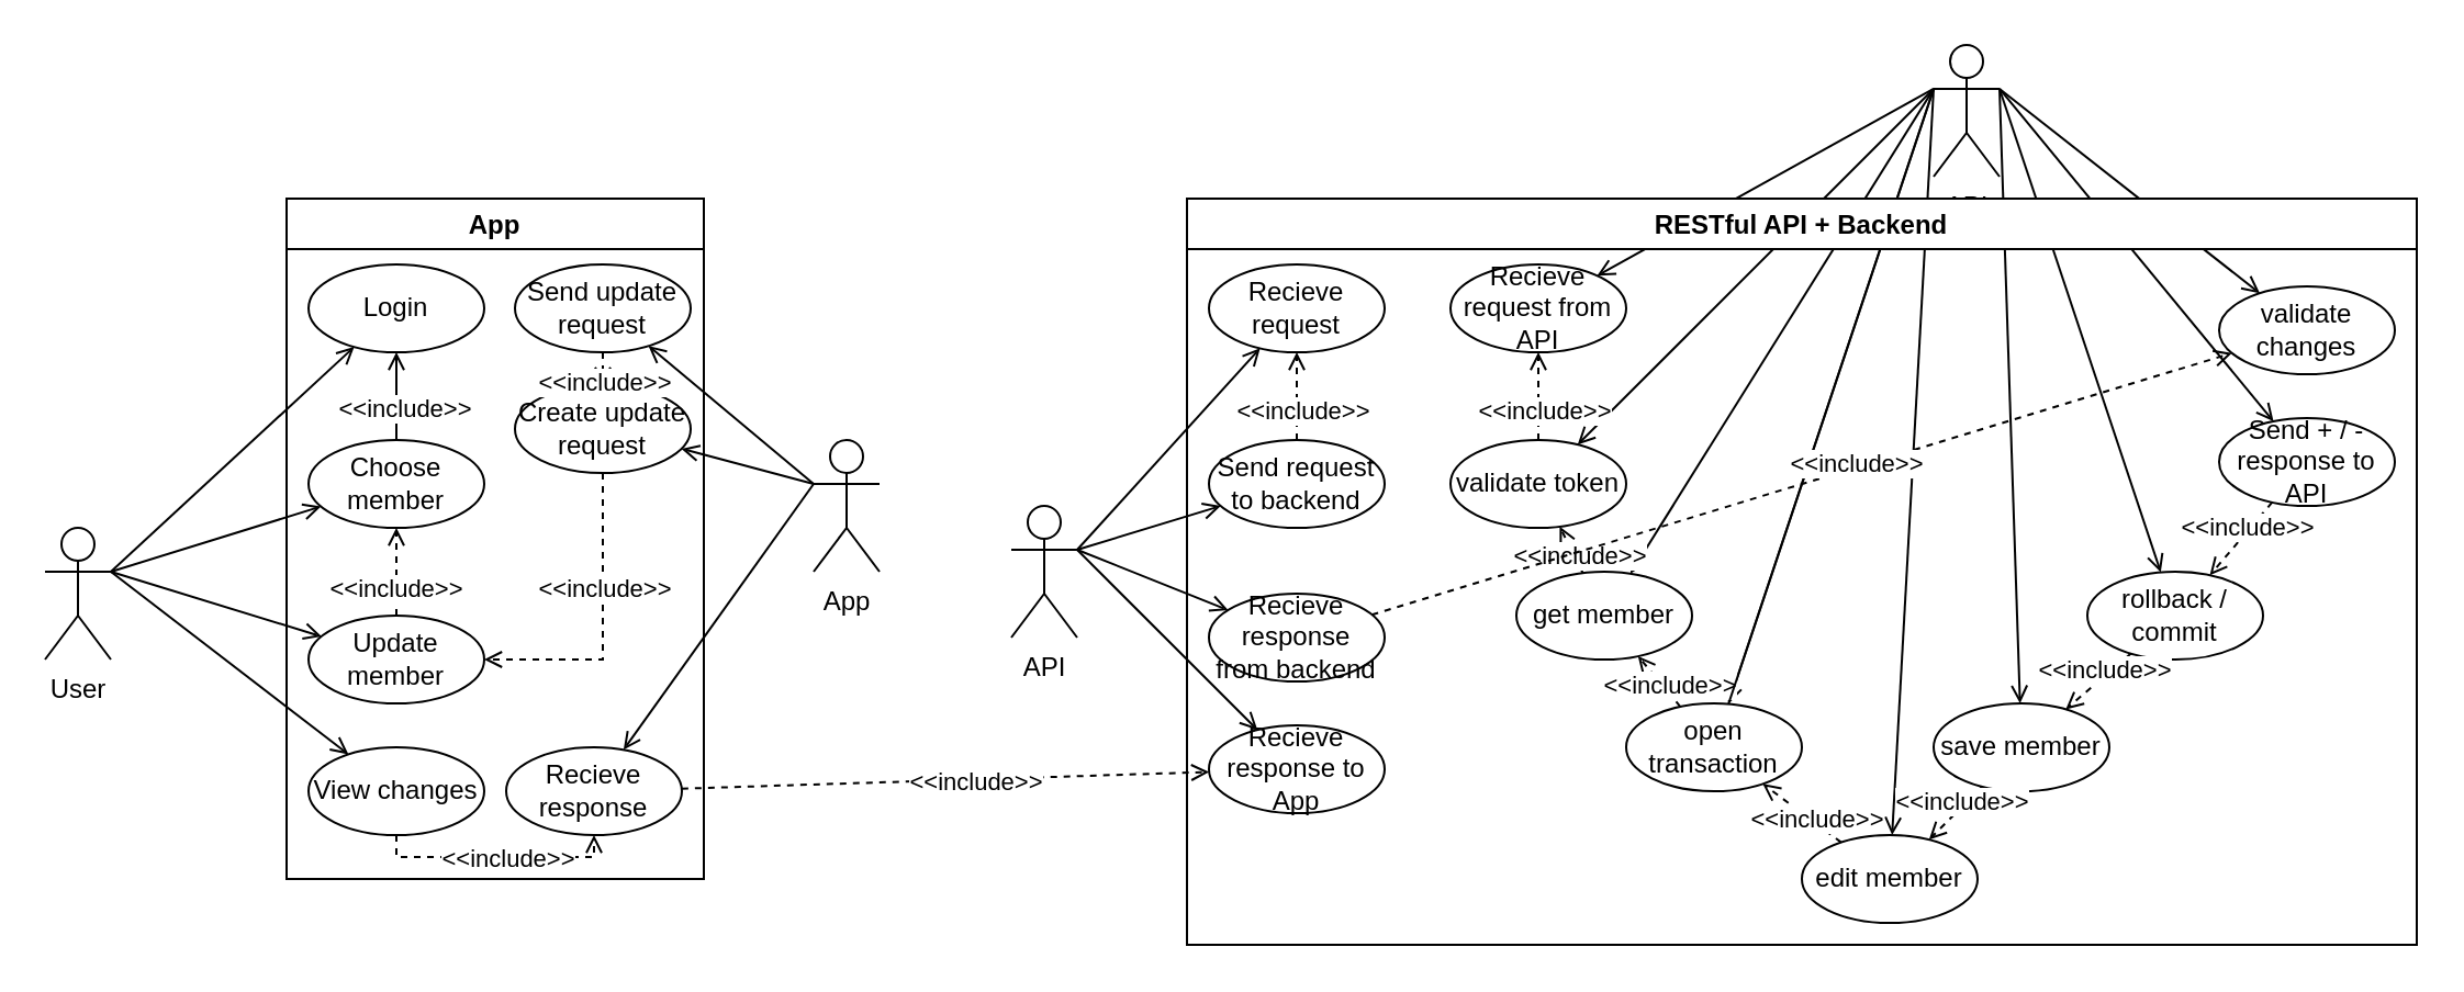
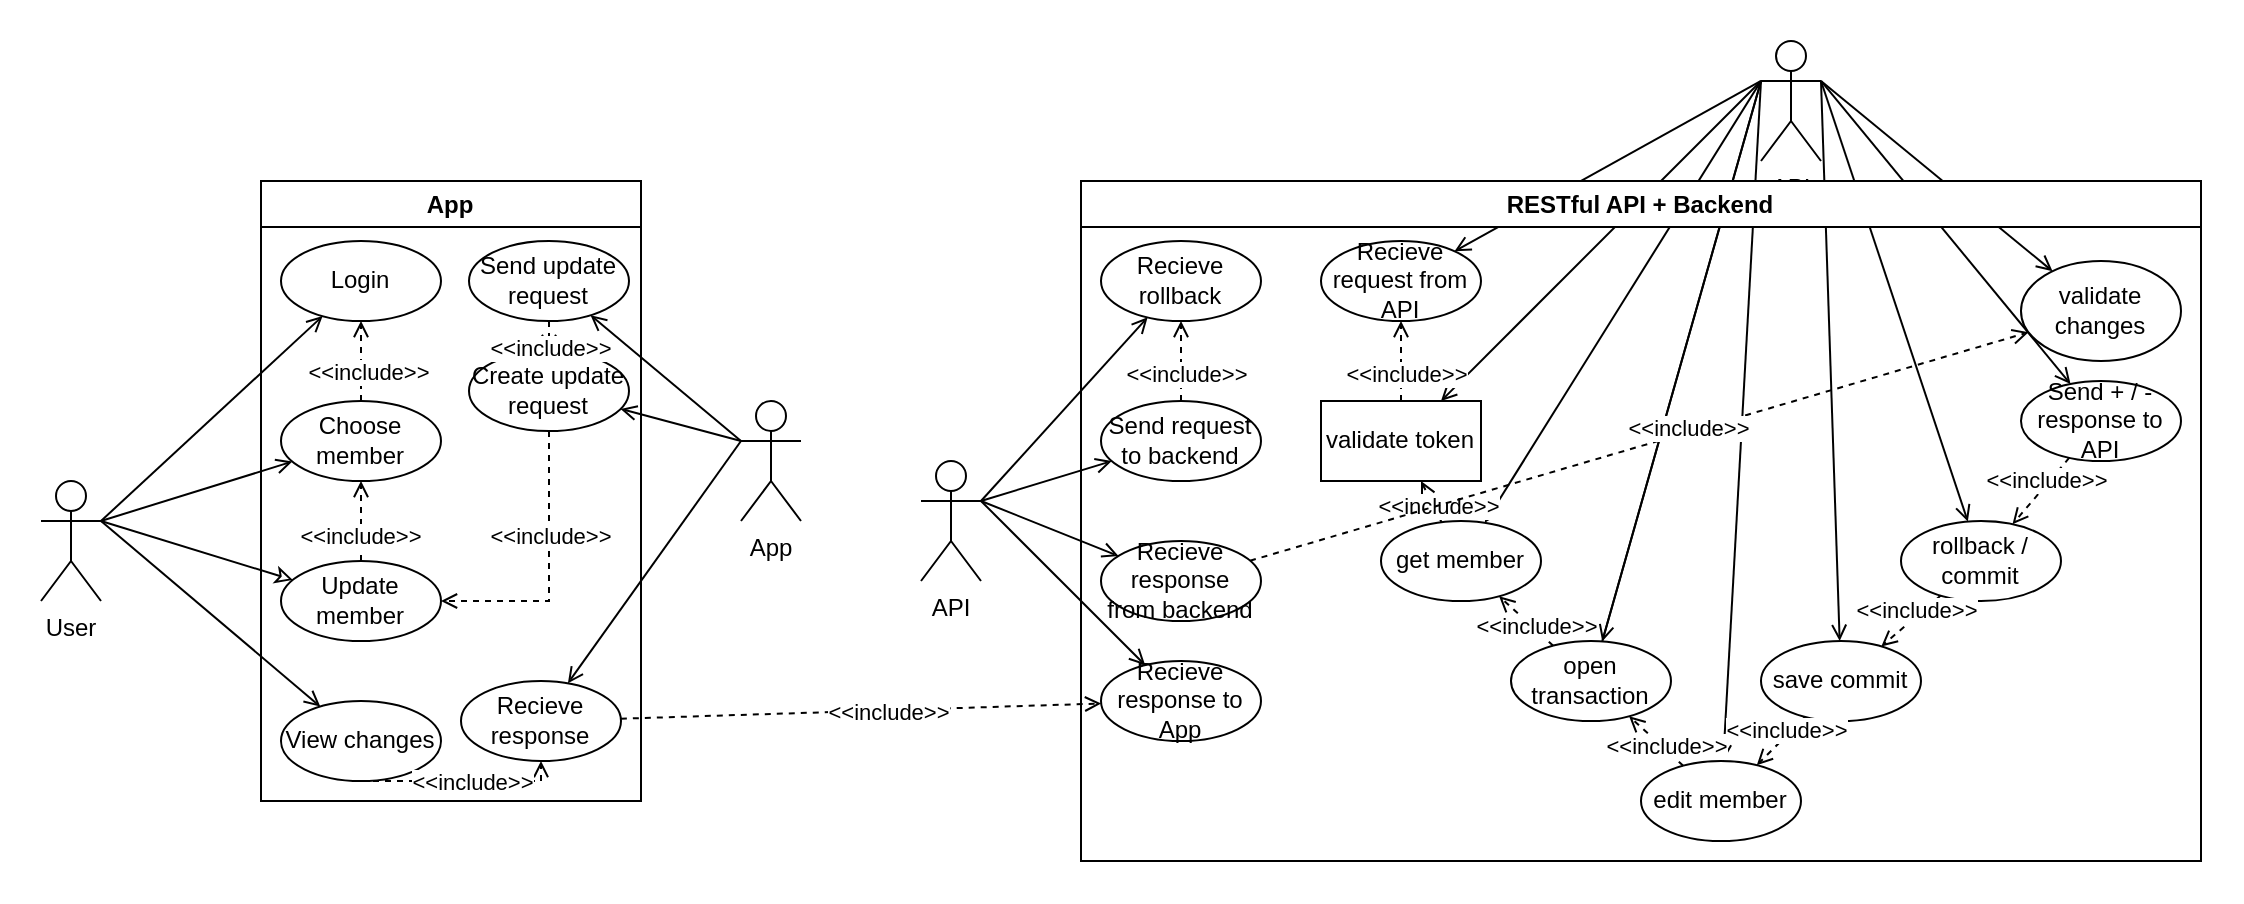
- <mxCell id="14" value="Recieve request" style="ellipse;whiteSpace=wrap;html=1;" vertex="1" parent="1"><mxGeometry x="550" y="120" width="80" height="40" as="geometry" /></mxCell>
+ <mxCell id="14" value="Recieve rollback" style="ellipse;whiteSpace=wrap;html=1;" vertex="1" parent="1"><mxGeometry x="550" y="120" width="80" height="40" as="geometry" /></mxCell>
- <mxCell id="55" value="validate changes" style="ellipse;whiteSpace=wrap;html=1;" vertex="1" parent="1"><mxGeometry x="1010" y="130" width="80" height="40" as="geometry" /></mxCell>
+ <mxCell id="55" value="validate changes" style="ellipse;whiteSpace=wrap;html=1;" vertex="1" parent="1"><mxGeometry x="1010" y="130" width="80" height="50" as="geometry" /></mxCell>
- <mxCell id="7" style="edgeStyle=none;rounded=0;orthogonalLoop=1;jettySize=auto;html=1;dashed=0;endArrow=open;endFill=0;" edge="1" parent="1" source="9" target="10"><mxGeometry relative="1" as="geometry" /></mxCell>
+ <mxCell id="7" style="edgeStyle=none;rounded=0;orthogonalLoop=1;jettySize=auto;html=1;dashed=1;endArrow=open;endFill=0;" edge="1" parent="1" source="9" target="10"><mxGeometry relative="1" as="geometry" /></mxCell>
- <mxCell id="25" value="validate token" style="ellipse;whiteSpace=wrap;html=1;" vertex="1" parent="1"><mxGeometry x="660" y="200" width="80" height="40" as="geometry" /></mxCell>
+ <mxCell id="25" value="validate token" style="whiteSpace=wrap;html=1;rounded=0;" vertex="1" parent="1"><mxGeometry x="660" y="200" width="80" height="40" as="geometry" /></mxCell>
- <mxCell id="4" style="edgeStyle=none;rounded=0;orthogonalLoop=1;jettySize=auto;html=1;exitX=1;exitY=0.333;exitDx=0;exitDy=0;exitPerimeter=0;endArrow=open;endFill=0;" edge="1" parent="1" source="6" target="13"><mxGeometry relative="1" as="geometry" /></mxCell>
+ <mxCell id="4" style="edgeStyle=none;rounded=0;orthogonalLoop=1;jettySize=auto;html=1;exitX=1;exitY=0.333;exitDx=0;exitDy=0;exitPerimeter=0;endArrow=classic;endFill=0;" edge="1" parent="1" source="6" target="13"><mxGeometry relative="1" as="geometry" /></mxCell>
- <mxCell id="68" value="open transaction" style="ellipse;whiteSpace=wrap;html=1;" vertex="1" parent="1"><mxGeometry x="740" y="320" width="80" height="40" as="geometry" /></mxCell>
+ <mxCell id="68" value="open transaction" style="ellipse;whiteSpace=wrap;html=1;" vertex="1" parent="1"><mxGeometry x="755" y="320" width="80" height="40" as="geometry" /></mxCell>
- <mxCell id="54" value="save member" style="ellipse;whiteSpace=wrap;html=1;" vertex="1" parent="1"><mxGeometry x="880" y="320" width="80" height="40" as="geometry" /></mxCell>
+ <mxCell id="54" value="save commit" style="ellipse;whiteSpace=wrap;html=1;" vertex="1" parent="1"><mxGeometry x="880" y="320" width="80" height="40" as="geometry" /></mxCell>
- <mxCell id="38" value="View changes" style="ellipse;whiteSpace=wrap;html=1;" vertex="1" parent="36"><mxGeometry x="10" y="250" width="80" height="40" as="geometry" /></mxCell>
+ <mxCell id="38" value="View changes" style="ellipse;whiteSpace=wrap;html=1;" vertex="1" parent="36"><mxGeometry x="10" y="260" width="80" height="40" as="geometry" /></mxCell>
